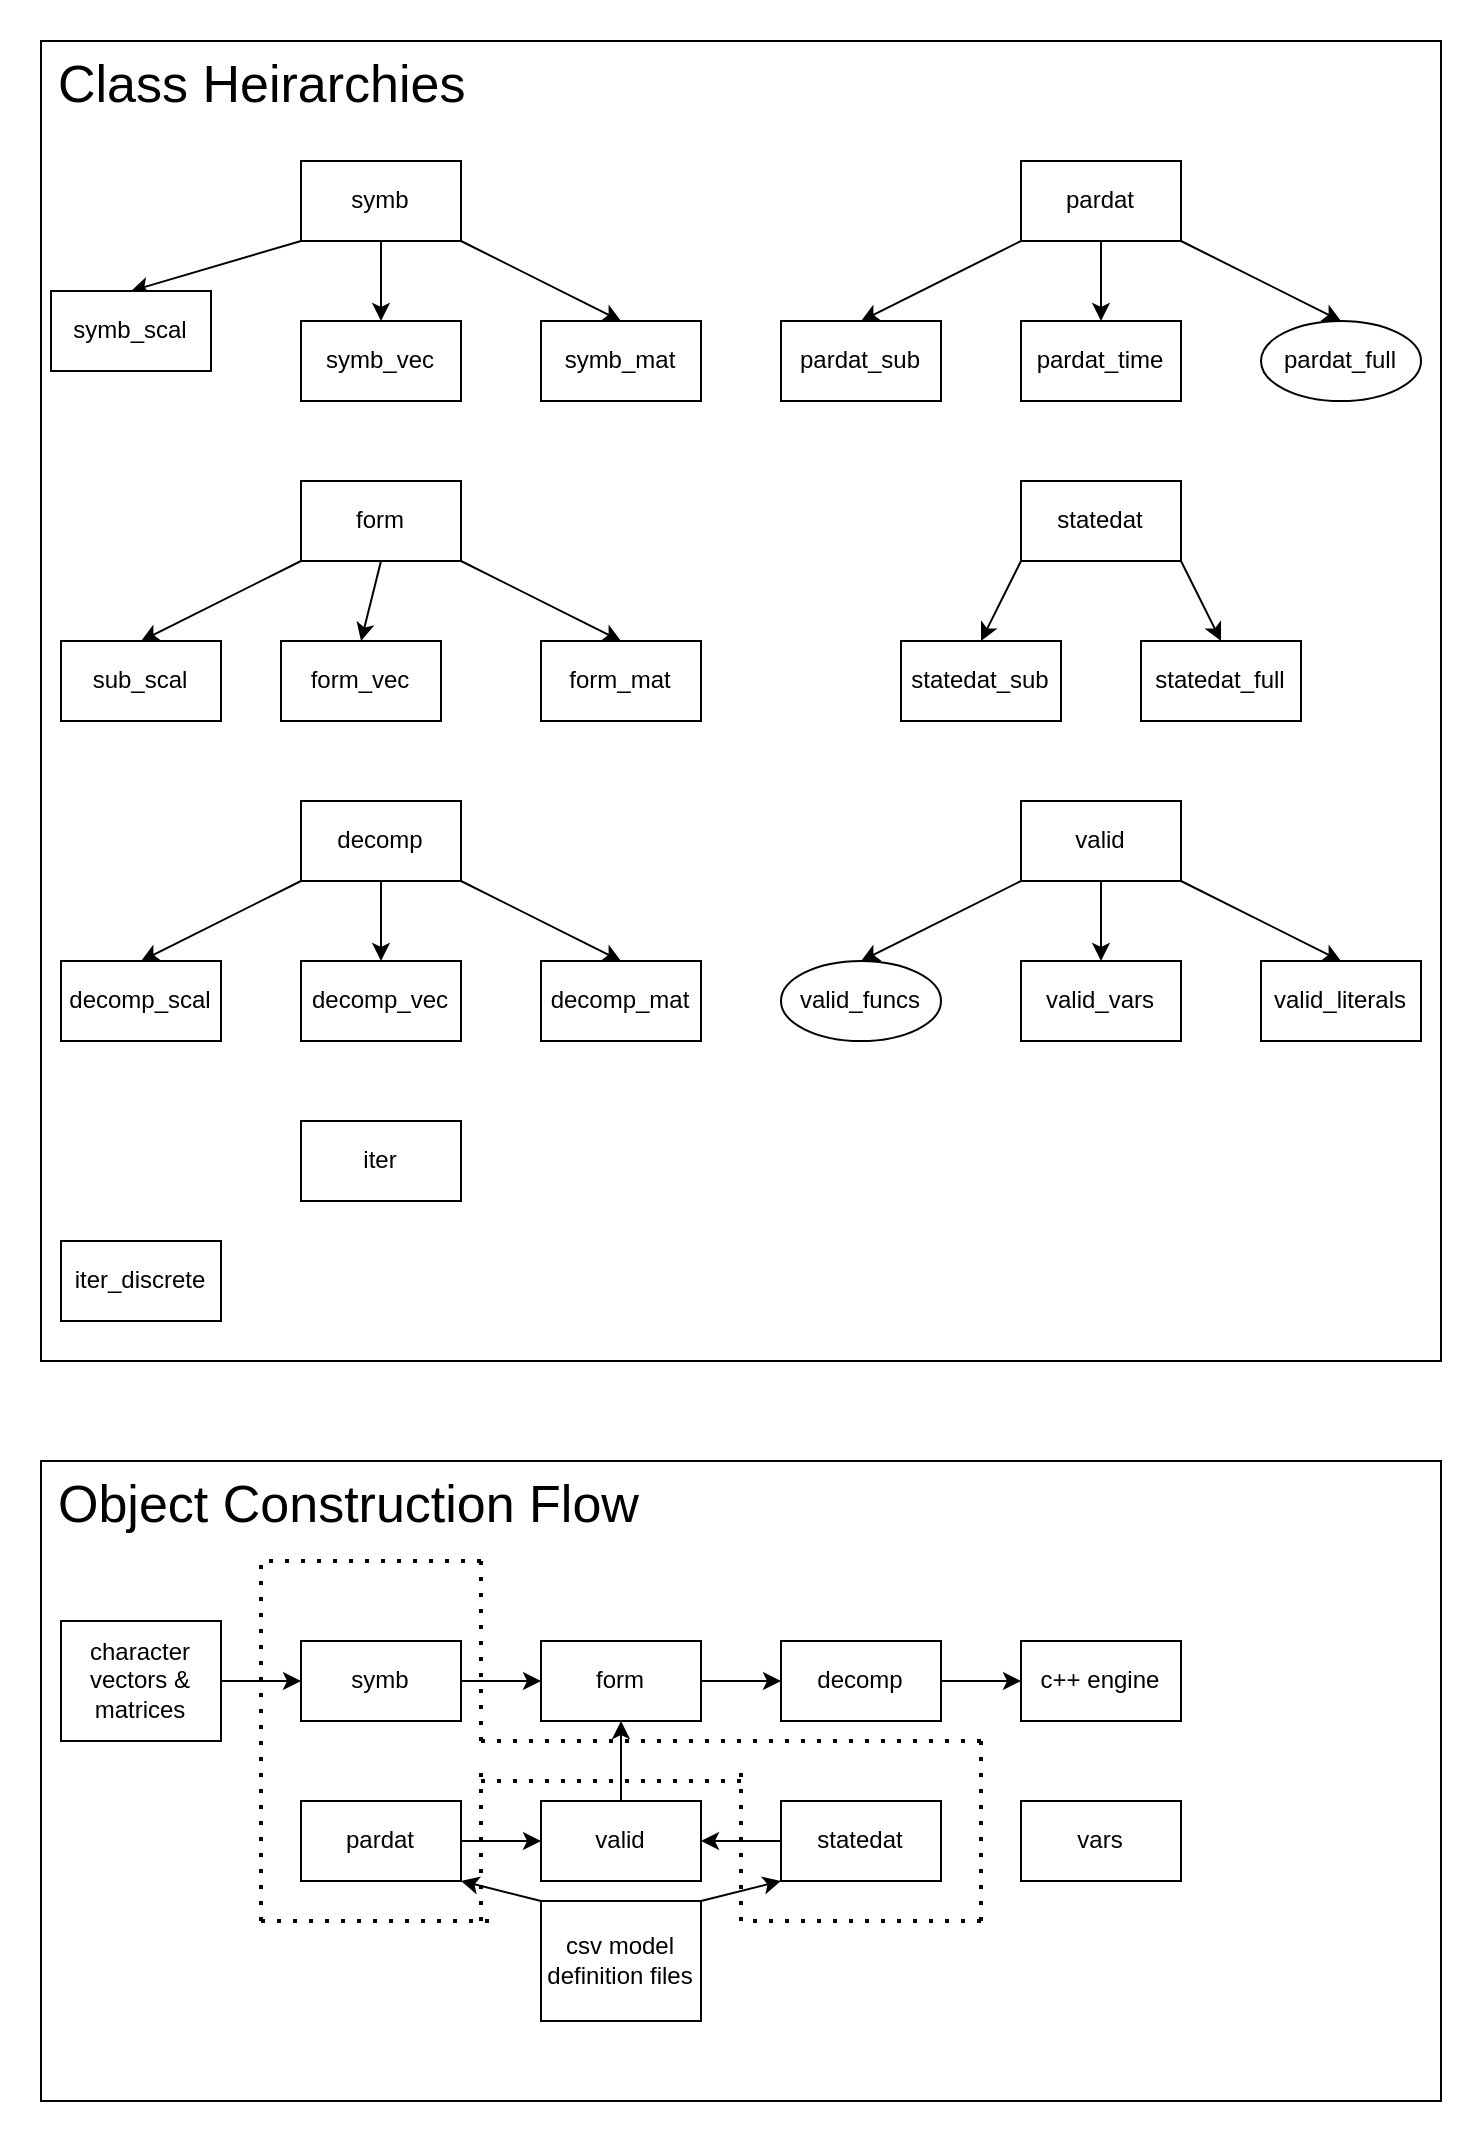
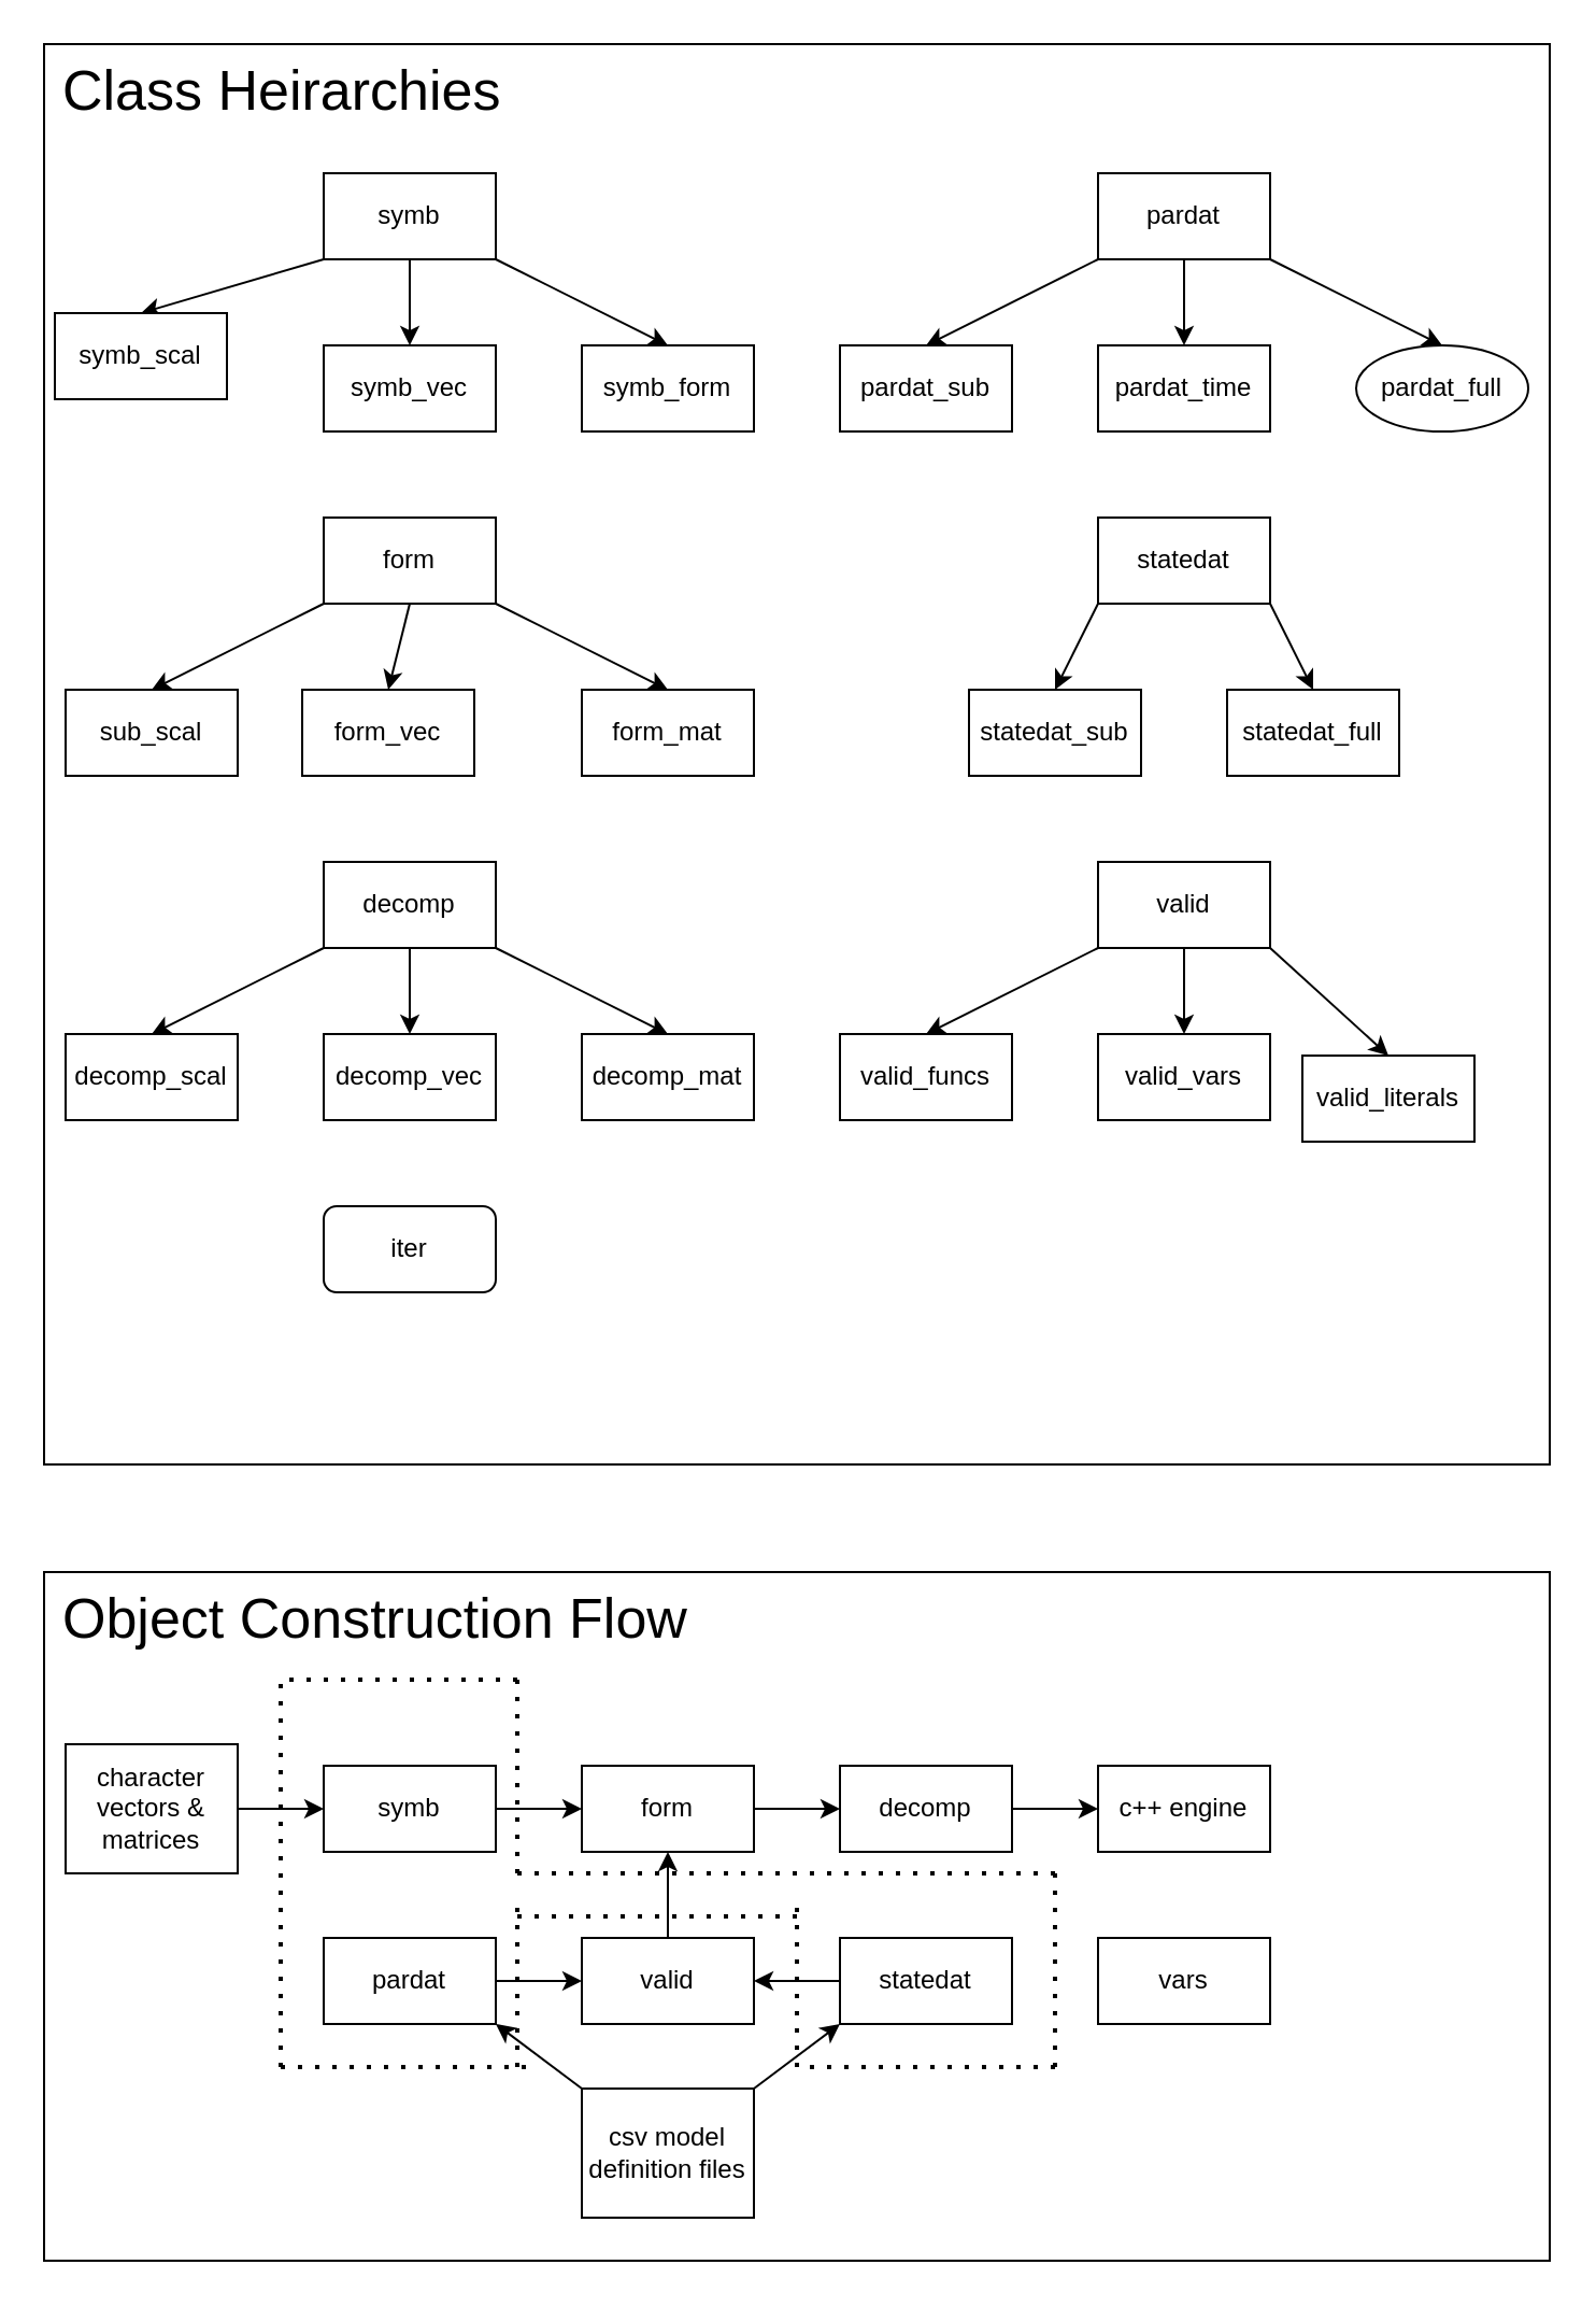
- <mxCell id="9" value="symb_mat" style="rounded=0;whiteSpace=wrap;html=1;" parent="1" vertex="1"><mxGeometry x="270" y="160" width="80" height="40" as="geometry" /></mxCell>
+ <mxCell id="9" value="symb_form" style="rounded=0;whiteSpace=wrap;html=1;" parent="1" vertex="1"><mxGeometry x="270" y="160" width="80" height="40" as="geometry" /></mxCell>
- <mxCell id="53" value="valid_funcs" style="ellipse;whiteSpace=wrap;html=1;" vertex="1" parent="1"><mxGeometry x="390" y="480" width="80" height="40" as="geometry" /></mxCell>
+ <mxCell id="53" value="valid_funcs" style="rounded=0;whiteSpace=wrap;html=1;" vertex="1" parent="1"><mxGeometry x="390" y="480" width="80" height="40" as="geometry" /></mxCell>
- <mxCell id="55" value="valid_literals" style="rounded=0;whiteSpace=wrap;html=1;" vertex="1" parent="1"><mxGeometry x="630" y="480" width="80" height="40" as="geometry" /></mxCell>
+ <mxCell id="55" value="valid_literals" style="rounded=0;whiteSpace=wrap;html=1;" vertex="1" parent="1"><mxGeometry x="605" y="490" width="80" height="40" as="geometry" /></mxCell>
- <mxCell id="56" value="iter" style="rounded=0;whiteSpace=wrap;html=1;" vertex="1" parent="1"><mxGeometry x="150" y="560" width="80" height="40" as="geometry" /></mxCell>
+ <mxCell id="56" value="iter" style="whiteSpace=wrap;html=1;rounded=1;" vertex="1" parent="1"><mxGeometry x="150" y="560" width="80" height="40" as="geometry" /></mxCell>
- <mxCell id="57" value="iter_discrete" style="rounded=0;whiteSpace=wrap;html=1;" vertex="1" parent="1"><mxGeometry x="30" y="620" width="80" height="40" as="geometry" /></mxCell>
- <mxCell id="73" value="csv model definition files" style="rounded=0;whiteSpace=wrap;html=1;" vertex="1" parent="1"><mxGeometry x="270" y="950" width="80" height="60" as="geometry" /></mxCell>
+ <mxCell id="73" value="csv model definition files" style="rounded=0;whiteSpace=wrap;html=1;" vertex="1" parent="1"><mxGeometry x="270" y="970" width="80" height="60" as="geometry" /></mxCell>
